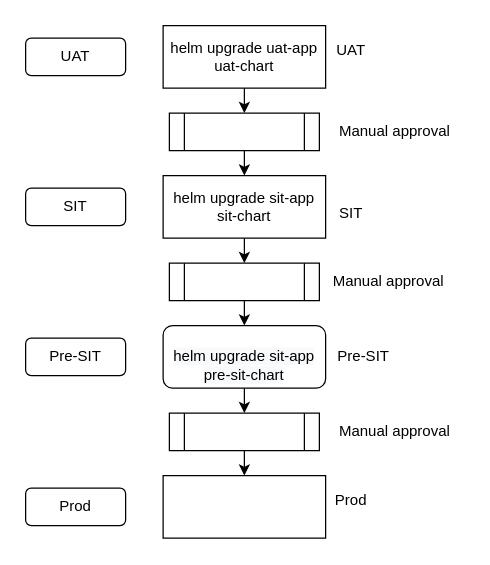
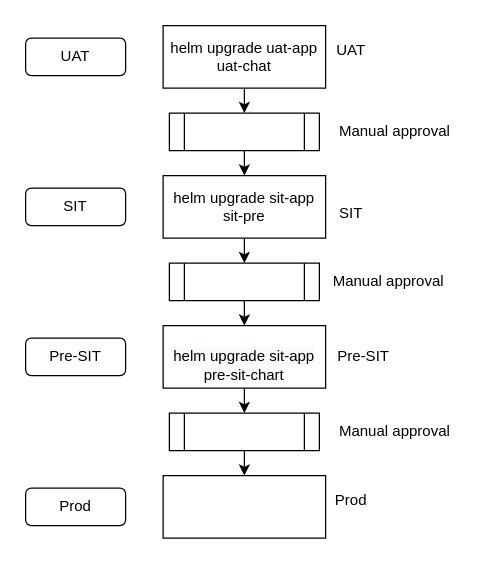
- <mxCell id="3" value="helm upgrade uat-app uat-chart" style="rounded=0;whiteSpace=wrap;html=1;" vertex="1" parent="1"><mxGeometry x="130" y="20" width="130" height="50" as="geometry" /></mxCell>
+ <mxCell id="3" value="helm upgrade uat-app uat-chat" style="rounded=0;whiteSpace=wrap;html=1;" vertex="1" parent="1"><mxGeometry x="130" y="20" width="130" height="50" as="geometry" /></mxCell>
- <mxCell id="5" value="helm upgrade sit-app sit-chart" style="rounded=0;whiteSpace=wrap;html=1;" vertex="1" parent="1"><mxGeometry x="130" y="140" width="130" height="50" as="geometry" /></mxCell>
+ <mxCell id="5" value="helm upgrade sit-app sit-pre" style="rounded=0;whiteSpace=wrap;html=1;" vertex="1" parent="1"><mxGeometry x="130" y="140" width="130" height="50" as="geometry" /></mxCell>
- <mxCell id="7" value="&lt;br&gt;&lt;span style=&quot;color: rgb(0, 0, 0); font-family: Helvetica; font-size: 12px; font-style: normal; font-variant-ligatures: normal; font-variant-caps: normal; font-weight: 400; letter-spacing: normal; orphans: 2; text-align: center; text-indent: 0px; text-transform: none; widows: 2; word-spacing: 0px; -webkit-text-stroke-width: 0px; background-color: rgb(248, 249, 250); text-decoration-thickness: initial; text-decoration-style: initial; text-decoration-color: initial; float: none; display: inline !important;&quot;&gt;helm upgrade sit-app pre-sit-chart&lt;/span&gt;" style="whiteSpace=wrap;html=1;rounded=1;" vertex="1" parent="1"><mxGeometry x="130" y="260" width="130" height="50" as="geometry" /></mxCell>
+ <mxCell id="7" value="&lt;br&gt;&lt;span style=&quot;color: rgb(0, 0, 0); font-family: Helvetica; font-size: 12px; font-style: normal; font-variant-ligatures: normal; font-variant-caps: normal; font-weight: 400; letter-spacing: normal; orphans: 2; text-align: center; text-indent: 0px; text-transform: none; widows: 2; word-spacing: 0px; -webkit-text-stroke-width: 0px; background-color: rgb(248, 249, 250); text-decoration-thickness: initial; text-decoration-style: initial; text-decoration-color: initial; float: none; display: inline !important;&quot;&gt;helm upgrade sit-app pre-sit-chart&lt;/span&gt;" style="rounded=0;whiteSpace=wrap;html=1;" vertex="1" parent="1"><mxGeometry x="130" y="260" width="130" height="50" as="geometry" /></mxCell>
